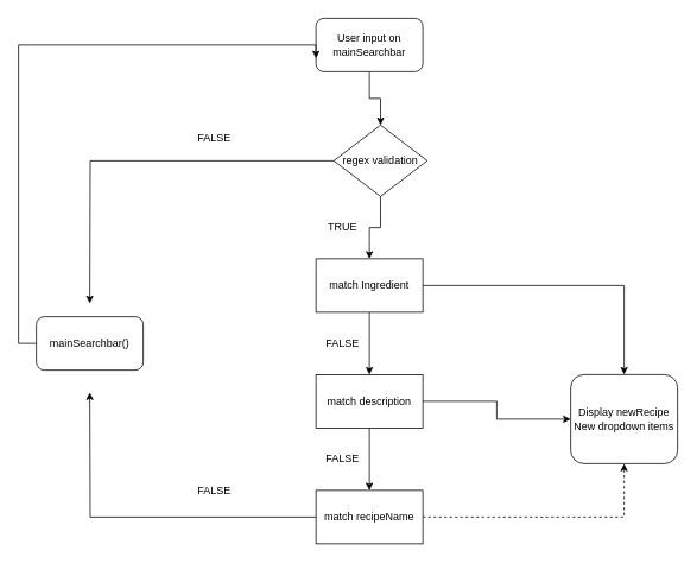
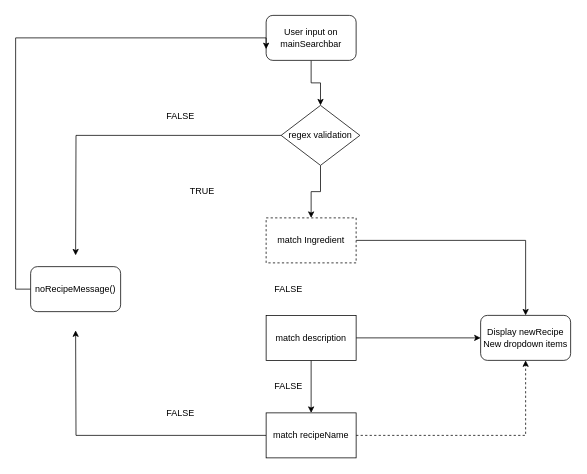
- <mxCell id="22" value="TRUE" style="text;html=1;strokeColor=none;fillColor=none;align=center;verticalAlign=middle;whiteSpace=wrap;rounded=0;" vertex="1" parent="1"><mxGeometry x="354" y="240" width="60" height="30" as="geometry" /></mxCell>
+ <mxCell id="22" value="TRUE" style="text;html=1;strokeColor=none;fillColor=none;align=center;verticalAlign=middle;whiteSpace=wrap;rounded=0;" vertex="1" parent="1"><mxGeometry x="239" y="240" width="60" height="30" as="geometry" /></mxCell>
- <mxCell id="9" value="match Ingredient" style="rounded=0;whiteSpace=wrap;html=1;" vertex="1" parent="1"><mxGeometry x="354" y="290" width="120" height="60" as="geometry" /></mxCell>
+ <mxCell id="9" value="match Ingredient" style="rounded=0;whiteSpace=wrap;html=1;dashed=1;" vertex="1" parent="1"><mxGeometry x="354" y="290" width="120" height="60" as="geometry" /></mxCell>
- <mxCell id="19" value="mainSearchbar()" style="rounded=1;whiteSpace=wrap;html=1;" vertex="1" parent="1"><mxGeometry x="40" y="355" width="120" height="60" as="geometry" /></mxCell>
+ <mxCell id="19" value="noRecipeMessage()" style="rounded=1;whiteSpace=wrap;html=1;" vertex="1" parent="1"><mxGeometry x="40" y="355" width="120" height="60" as="geometry" /></mxCell>
- <mxCell id="7" value="" style="edgeStyle=orthogonalEdgeStyle;rounded=0;orthogonalLoop=1;jettySize=auto;html=1;" edge="1" parent="1" source="9" target="12"><mxGeometry relative="1" as="geometry" /></mxCell>
- <mxCell id="23" value="&lt;div&gt;Display newRecipe&lt;/div&gt;&lt;div&gt;New dropdown items&lt;br&gt;&lt;/div&gt;" style="rounded=1;whiteSpace=wrap;html=1;" vertex="1" parent="1"><mxGeometry x="640" y="420" width="120" height="100" as="geometry" /></mxCell>
+ <mxCell id="23" value="&lt;div&gt;Display newRecipe&lt;/div&gt;&lt;div&gt;New dropdown items&lt;br&gt;&lt;/div&gt;" style="rounded=1;whiteSpace=wrap;html=1;" vertex="1" parent="1"><mxGeometry x="640" y="420" width="120" height="60" as="geometry" /></mxCell>
